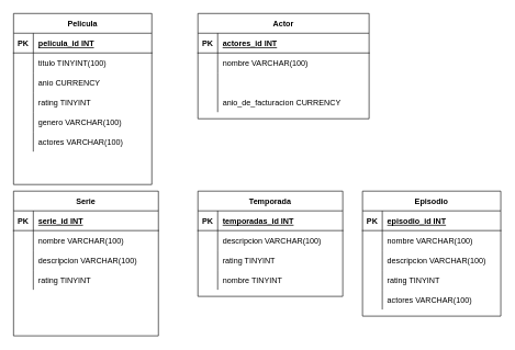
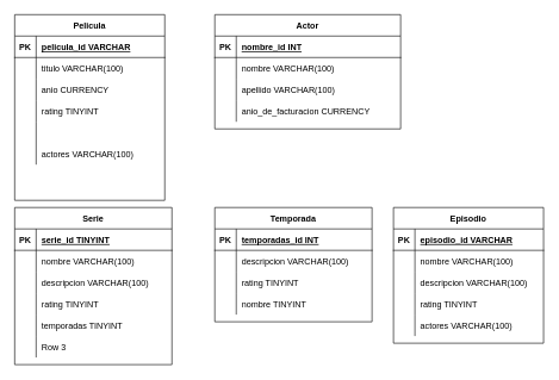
- <mxCell id="5" value="pelicula_id INT" style="shape=partialRectangle;connectable=0;fillColor=none;top=0;left=0;bottom=0;right=0;align=left;spacingLeft=6;fontStyle=5;overflow=hidden;" vertex="1" parent="3"><mxGeometry x="30" width="180" height="30" as="geometry" /></mxCell>
+ <mxCell id="5" value="pelicula_id VARCHAR" style="shape=partialRectangle;connectable=0;fillColor=none;top=0;left=0;bottom=0;right=0;align=left;spacingLeft=6;fontStyle=5;overflow=hidden;" vertex="1" parent="3"><mxGeometry x="30" width="180" height="30" as="geometry" /></mxCell>
- <mxCell id="24" value="actores_id INT" style="shape=partialRectangle;connectable=0;fillColor=none;top=0;left=0;bottom=0;right=0;align=left;spacingLeft=6;fontStyle=5;overflow=hidden;" vertex="1" parent="22"><mxGeometry x="30" width="230" height="30" as="geometry" /></mxCell>
+ <mxCell id="24" value="nombre_id INT" style="shape=partialRectangle;connectable=0;fillColor=none;top=0;left=0;bottom=0;right=0;align=left;spacingLeft=6;fontStyle=5;overflow=hidden;" vertex="1" parent="22"><mxGeometry x="30" width="230" height="30" as="geometry" /></mxCell>
- <mxCell id="8" value="titulo TINYINT(100)" style="shape=partialRectangle;connectable=0;fillColor=none;top=0;left=0;bottom=0;right=0;align=left;spacingLeft=6;overflow=hidden;" vertex="1" parent="6"><mxGeometry x="30" width="180" height="30" as="geometry" /></mxCell>
+ <mxCell id="8" value="titulo VARCHAR(100)" style="shape=partialRectangle;connectable=0;fillColor=none;top=0;left=0;bottom=0;right=0;align=left;spacingLeft=6;overflow=hidden;" vertex="1" parent="6"><mxGeometry x="30" width="180" height="30" as="geometry" /></mxCell>
+ <mxCell id="30" value="apellido VARCHAR(100)" style="shape=partialRectangle;connectable=0;fillColor=none;top=0;left=0;bottom=0;right=0;align=left;spacingLeft=6;overflow=hidden;" vertex="1" parent="28"><mxGeometry x="30" width="230" height="30" as="geometry" /></mxCell>
- <mxCell id="17" value="genero VARCHAR(100)" style="shape=partialRectangle;connectable=0;fillColor=none;top=0;left=0;bottom=0;right=0;align=left;spacingLeft=6;overflow=hidden;" vertex="1" parent="15"><mxGeometry x="30" width="180" height="30" as="geometry" /></mxCell>
- <mxCell id="37" value="serie_id INT" style="shape=partialRectangle;connectable=0;fillColor=none;top=0;left=0;bottom=0;right=0;align=left;spacingLeft=6;fontStyle=5;overflow=hidden;" vertex="1" parent="35"><mxGeometry x="30" width="190" height="30" as="geometry" /></mxCell>
+ <mxCell id="37" value="serie_id TINYINT" style="shape=partialRectangle;connectable=0;fillColor=none;top=0;left=0;bottom=0;right=0;align=left;spacingLeft=6;fontStyle=5;overflow=hidden;" vertex="1" parent="35"><mxGeometry x="30" width="190" height="30" as="geometry" /></mxCell>
- <mxCell id="69" value="episodio_id INT" style="shape=partialRectangle;connectable=0;fillColor=none;top=0;left=0;bottom=0;right=0;align=left;spacingLeft=6;fontStyle=5;overflow=hidden;" vertex="1" parent="67"><mxGeometry x="30" width="180" height="30" as="geometry" /></mxCell>
+ <mxCell id="69" value="episodio_id VARCHAR" style="shape=partialRectangle;connectable=0;fillColor=none;top=0;left=0;bottom=0;right=0;align=left;spacingLeft=6;fontStyle=5;overflow=hidden;" vertex="1" parent="67"><mxGeometry x="30" width="180" height="30" as="geometry" /></mxCell>
+ <mxCell id="49" value="temporadas TINYINT" style="shape=partialRectangle;connectable=0;fillColor=none;top=0;left=0;bottom=0;right=0;align=left;spacingLeft=6;overflow=hidden;" vertex="1" parent="47"><mxGeometry x="30" width="190" height="30" as="geometry" /></mxCell>
+ <mxCell id="52" value="Row 3" style="shape=partialRectangle;connectable=0;fillColor=none;top=0;left=0;bottom=0;right=0;align=left;spacingLeft=6;overflow=hidden;" vertex="1" parent="50"><mxGeometry x="30" width="190" height="30" as="geometry" /></mxCell>
